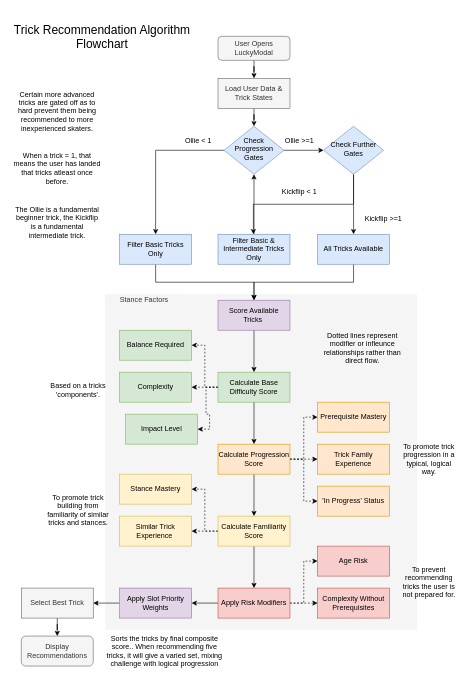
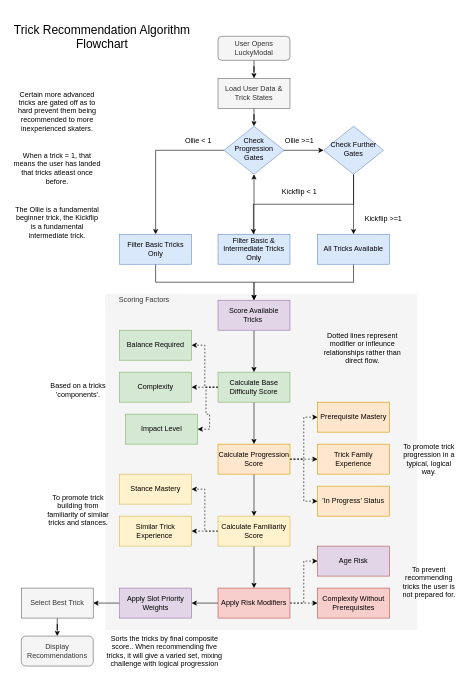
- <mxCell id="68" value="Stance Factors" style="text;align=center;verticalAlign=middle;rounded=0;whiteSpace=wrap;fillColor=#f5f5f5;fontColor=#333333;strokeColor=none;" vertex="1" parent="1"><mxGeometry x="175" y="490" width="130" height="20" as="geometry" /></mxCell>
+ <mxCell id="68" value="Scoring Factors" style="text;align=center;verticalAlign=middle;rounded=0;whiteSpace=wrap;fillColor=#f5f5f5;fontColor=#333333;strokeColor=none;" vertex="1" parent="1"><mxGeometry x="175" y="490" width="130" height="20" as="geometry" /></mxCell>
- <mxCell id="54" value="Age Risk" style="rounded=0;whiteSpace=wrap;html=1;fillColor=#f8cecc;strokeColor=#b85450;" vertex="1" parent="1"><mxGeometry x="529" y="910" width="120" height="50" as="geometry" /></mxCell>
+ <mxCell id="54" value="Age Risk" style="rounded=0;whiteSpace=wrap;html=1;fillColor=#e1d5e7;strokeColor=#b85450;" vertex="1" parent="1"><mxGeometry x="529" y="910" width="120" height="50" as="geometry" /></mxCell>
